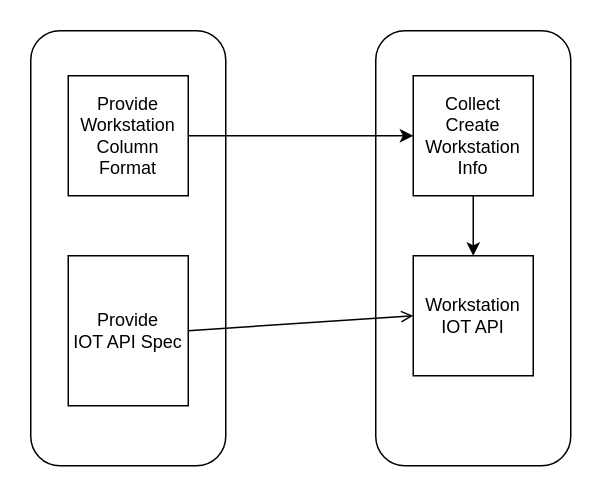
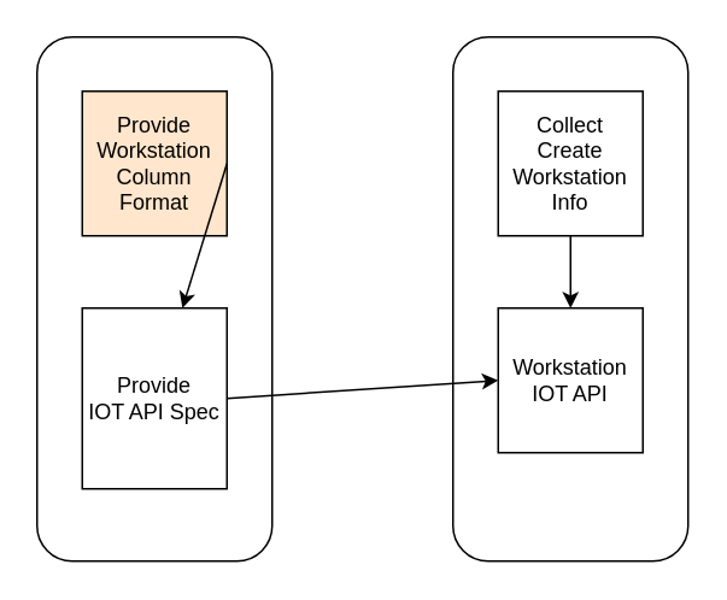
- <mxCell id="5" value="Provide&lt;br&gt;Workstation&lt;br&gt;Column Format" style="whiteSpace=wrap;html=1;aspect=fixed;" vertex="1" parent="1"><mxGeometry x="45" y="50" width="80" height="80" as="geometry" /></mxCell>
+ <mxCell id="5" value="Provide&lt;br&gt;Workstation&lt;br&gt;Column Format" style="whiteSpace=wrap;html=1;aspect=fixed;fillColor=#ffe6cc;" vertex="1" parent="1"><mxGeometry x="45" y="50" width="80" height="80" as="geometry" /></mxCell>
- <mxCell id="6" value="" style="endArrow=classic;html=1;rounded=0;exitX=1;exitY=0.5;exitDx=0;exitDy=0;entryX=0;entryY=0.5;entryDx=0;entryDy=0;" edge="1" parent="1" source="5" target="4"><mxGeometry width="50" height="50" relative="1" as="geometry"><mxPoint x="225" y="150" as="sourcePoint" /><mxPoint x="275" y="100" as="targetPoint" /></mxGeometry></mxCell>
+ <mxCell id="6" value="" style="endArrow=classic;html=1;rounded=0;exitX=1;exitY=0.5;exitDx=0;exitDy=0;" edge="1" parent="1" source="5" target="7"><mxGeometry width="50" height="50" relative="1" as="geometry"><mxPoint x="225" y="150" as="sourcePoint" /><mxPoint x="275" y="100" as="targetPoint" /></mxGeometry></mxCell>
- <mxCell id="9" value="" style="endArrow=open;html=1;rounded=0;exitX=1;exitY=0.5;exitDx=0;exitDy=0;entryX=0;entryY=0.5;entryDx=0;entryDy=0;" edge="1" parent="1" source="7" target="8"><mxGeometry width="50" height="50" relative="1" as="geometry"><mxPoint x="250" y="490" as="sourcePoint" /><mxPoint x="300" y="440" as="targetPoint" /></mxGeometry></mxCell>
+ <mxCell id="9" value="" style="endArrow=classic;html=1;rounded=0;exitX=1;exitY=0.5;exitDx=0;exitDy=0;entryX=0;entryY=0.5;entryDx=0;entryDy=0;" edge="1" parent="1" source="7" target="8"><mxGeometry width="50" height="50" relative="1" as="geometry"><mxPoint x="250" y="490" as="sourcePoint" /><mxPoint x="300" y="440" as="targetPoint" /></mxGeometry></mxCell>
